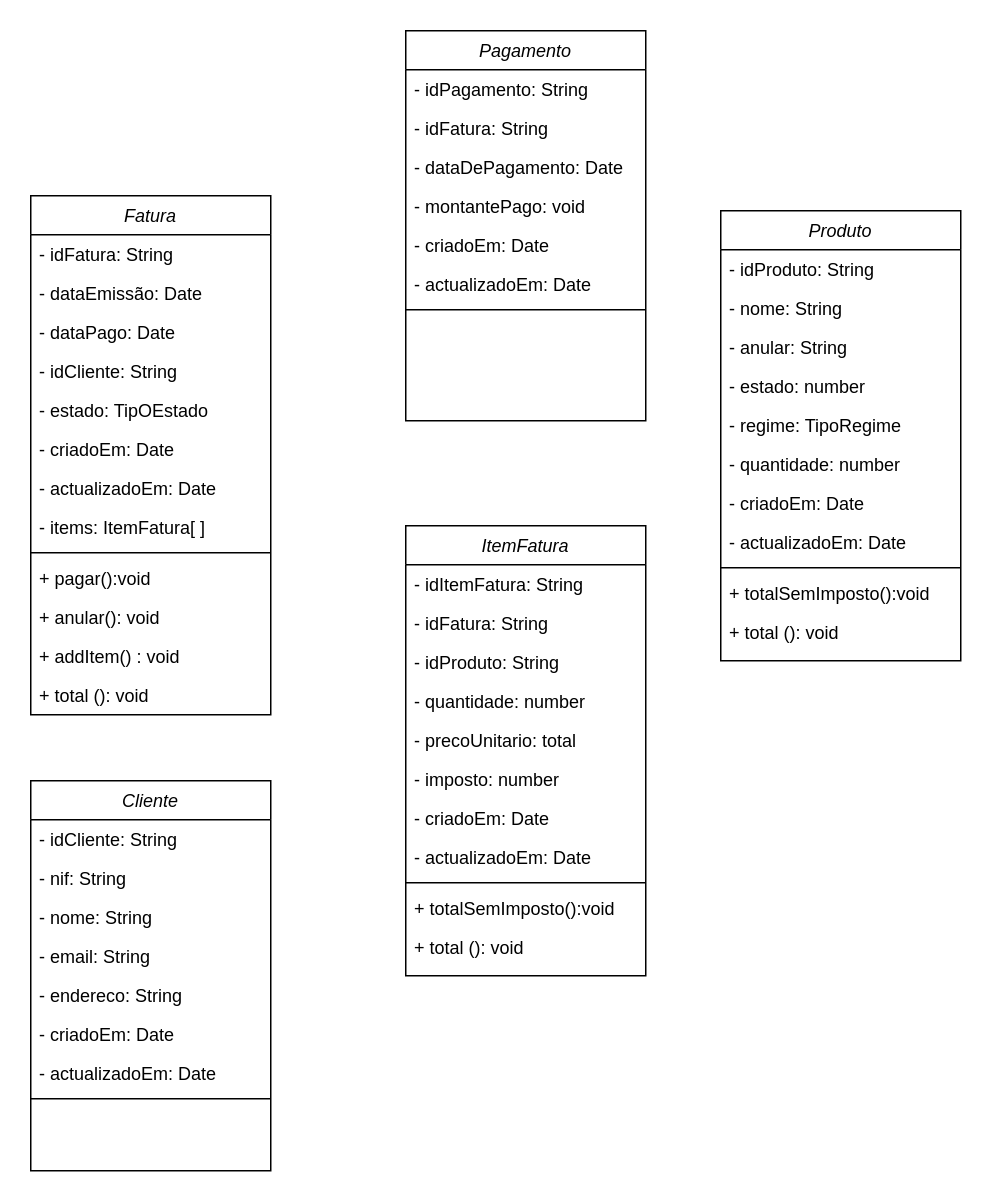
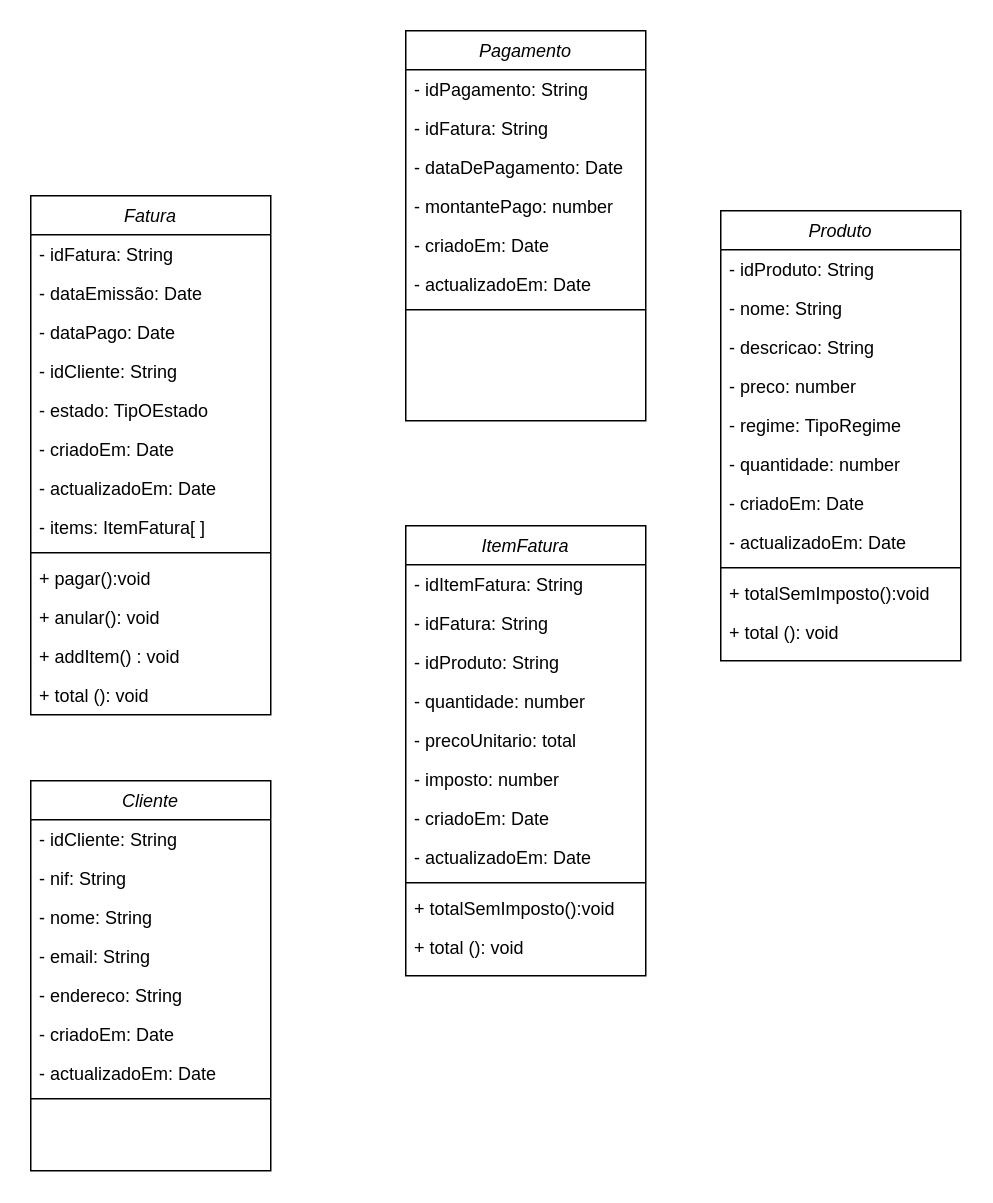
- <mxCell id="32" value="- montantePago: void" style="text;align=left;verticalAlign=top;spacingLeft=4;spacingRight=4;overflow=hidden;rotatable=0;points=[[0,0.5],[1,0.5]];portConstraint=eastwest;rounded=0;shadow=0;html=0;" vertex="1" parent="28"><mxGeometry y="104" width="160" height="26" as="geometry" /></mxCell>
+ <mxCell id="32" value="- montantePago: number" style="text;align=left;verticalAlign=top;spacingLeft=4;spacingRight=4;overflow=hidden;rotatable=0;points=[[0,0.5],[1,0.5]];portConstraint=eastwest;rounded=0;shadow=0;html=0;" vertex="1" parent="28"><mxGeometry y="104" width="160" height="26" as="geometry" /></mxCell>
- <mxCell id="48" value="- anular: String" style="text;align=left;verticalAlign=top;spacingLeft=4;spacingRight=4;overflow=hidden;rotatable=0;points=[[0,0.5],[1,0.5]];portConstraint=eastwest;" vertex="1" parent="45"><mxGeometry y="78" width="160" height="26" as="geometry" /></mxCell>
+ <mxCell id="48" value="- descricao: String" style="text;align=left;verticalAlign=top;spacingLeft=4;spacingRight=4;overflow=hidden;rotatable=0;points=[[0,0.5],[1,0.5]];portConstraint=eastwest;" vertex="1" parent="45"><mxGeometry y="78" width="160" height="26" as="geometry" /></mxCell>
- <mxCell id="49" value="- estado: number" style="text;align=left;verticalAlign=top;spacingLeft=4;spacingRight=4;overflow=hidden;rotatable=0;points=[[0,0.5],[1,0.5]];portConstraint=eastwest;rounded=0;shadow=0;html=0;" vertex="1" parent="45"><mxGeometry y="104" width="160" height="26" as="geometry" /></mxCell>
+ <mxCell id="49" value="- preco: number" style="text;align=left;verticalAlign=top;spacingLeft=4;spacingRight=4;overflow=hidden;rotatable=0;points=[[0,0.5],[1,0.5]];portConstraint=eastwest;rounded=0;shadow=0;html=0;" vertex="1" parent="45"><mxGeometry y="104" width="160" height="26" as="geometry" /></mxCell>
